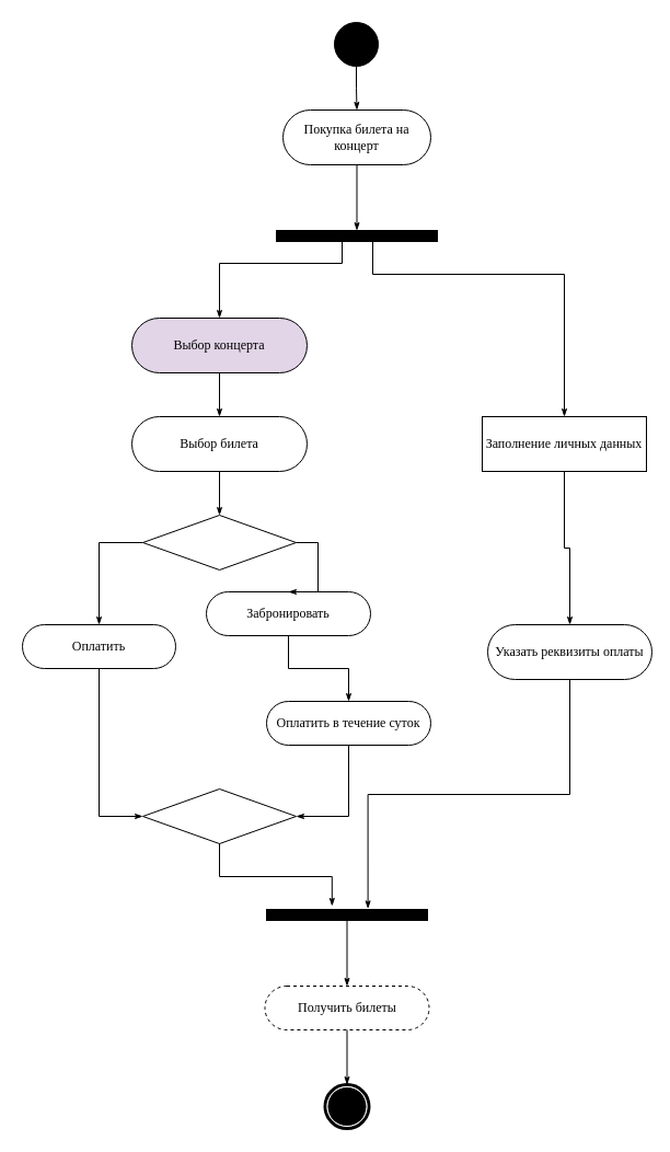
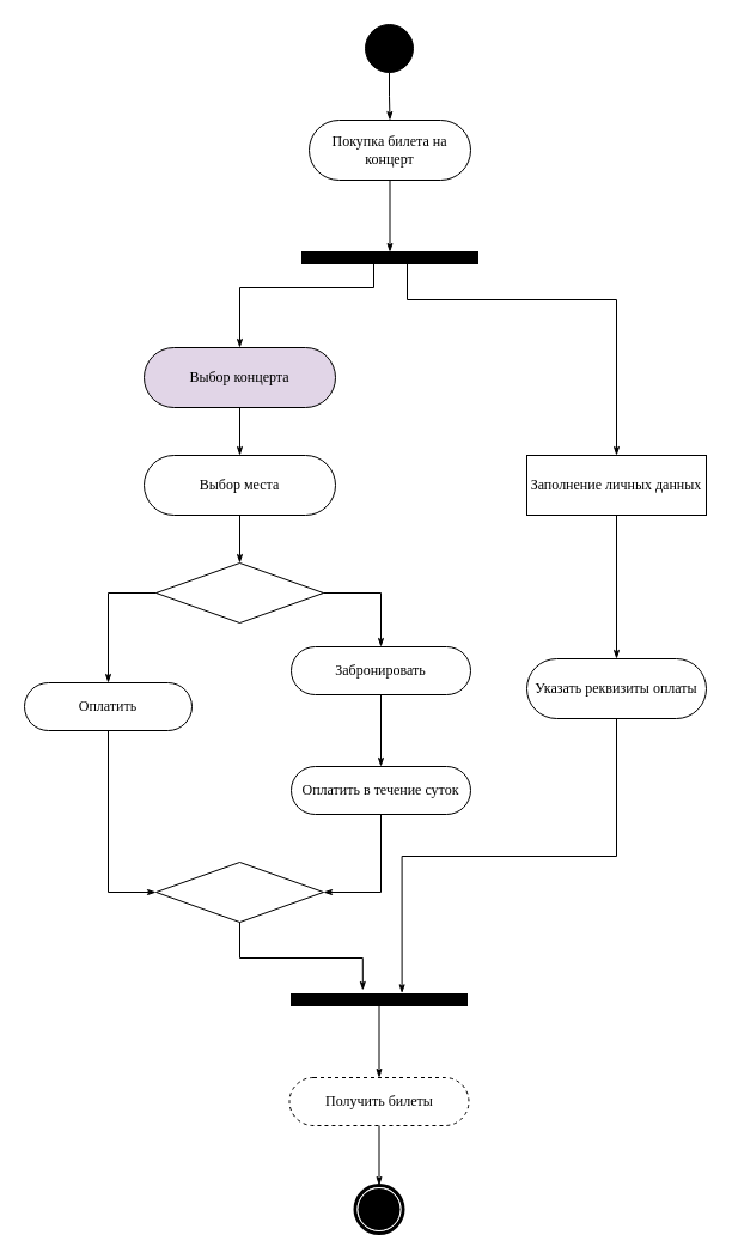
- <mxCell id="8" value="Выбор билета" style="rounded=1;whiteSpace=wrap;html=1;shadow=0;comic=0;labelBackgroundColor=none;strokeWidth=1;fontFamily=Verdana;fontSize=12;align=center;arcSize=50;" vertex="1" parent="1"><mxGeometry x="120" y="380" width="160" height="50" as="geometry" /></mxCell>
+ <mxCell id="8" value="Выбор места" style="rounded=1;whiteSpace=wrap;html=1;shadow=0;comic=0;labelBackgroundColor=none;strokeWidth=1;fontFamily=Verdana;fontSize=12;align=center;arcSize=50;" vertex="1" parent="1"><mxGeometry x="120" y="380" width="160" height="50" as="geometry" /></mxCell>
- <mxCell id="9" value="Забронировать" style="rounded=1;whiteSpace=wrap;html=1;shadow=0;comic=0;labelBackgroundColor=none;strokeWidth=1;fontFamily=Verdana;fontSize=12;align=center;arcSize=50;" vertex="1" parent="1"><mxGeometry x="188" y="540" width="150" height="40" as="geometry" /></mxCell>
+ <mxCell id="9" value="Забронировать" style="rounded=1;whiteSpace=wrap;html=1;shadow=0;comic=0;labelBackgroundColor=none;strokeWidth=1;fontFamily=Verdana;fontSize=12;align=center;arcSize=50;" vertex="1" parent="1"><mxGeometry x="243" y="540" width="150" height="40" as="geometry" /></mxCell>
- <mxCell id="6" value="Указать реквизиты оплаты" style="rounded=1;whiteSpace=wrap;html=1;shadow=0;comic=0;labelBackgroundColor=none;strokeWidth=1;fontFamily=Verdana;fontSize=12;align=center;arcSize=50;" vertex="1" parent="1"><mxGeometry x="445" y="570" width="150" height="50" as="geometry" /></mxCell>
+ <mxCell id="6" value="Указать реквизиты оплаты" style="rounded=1;whiteSpace=wrap;html=1;shadow=0;comic=0;labelBackgroundColor=none;strokeWidth=1;fontFamily=Verdana;fontSize=12;align=center;arcSize=50;" vertex="1" parent="1"><mxGeometry x="440" y="550" width="150" height="50" as="geometry" /></mxCell>
